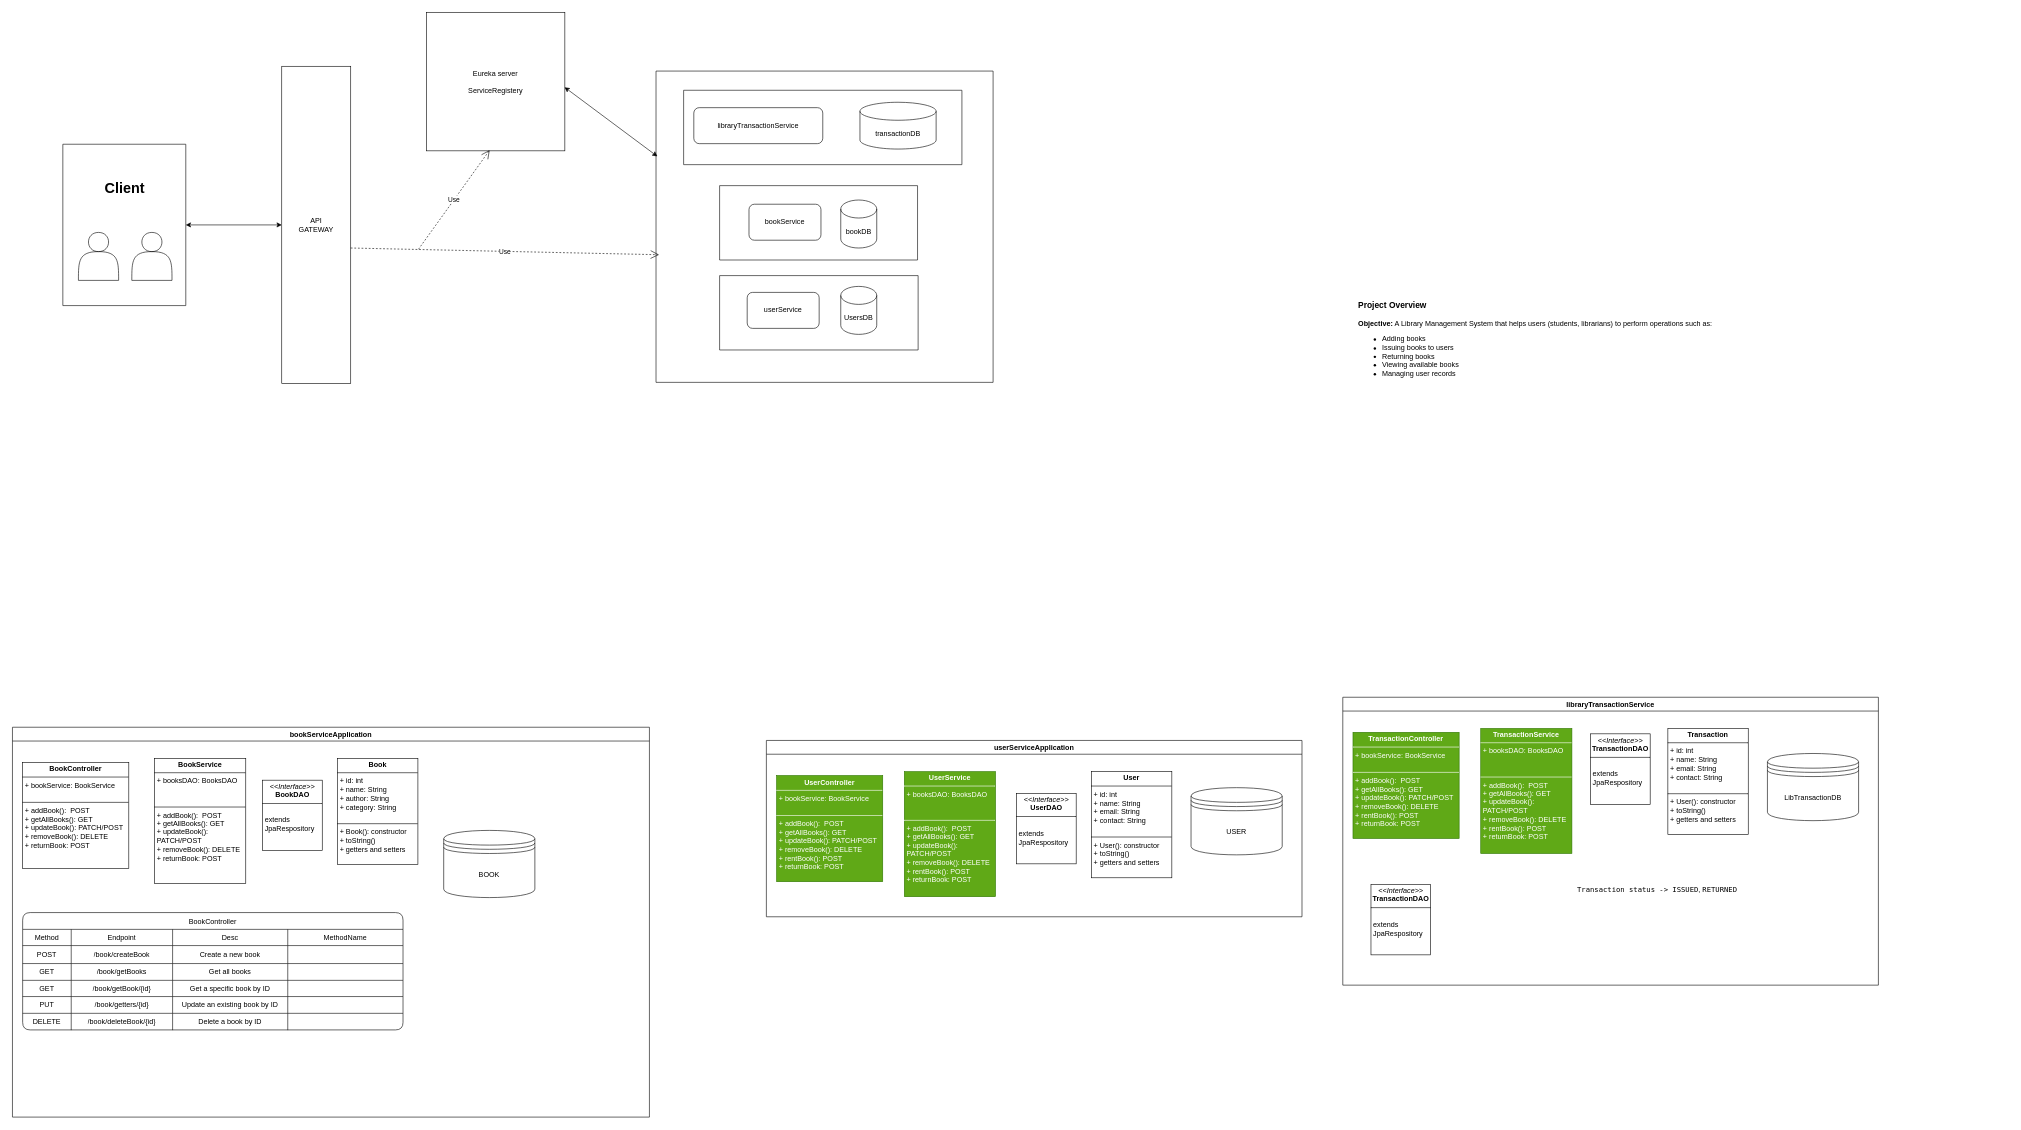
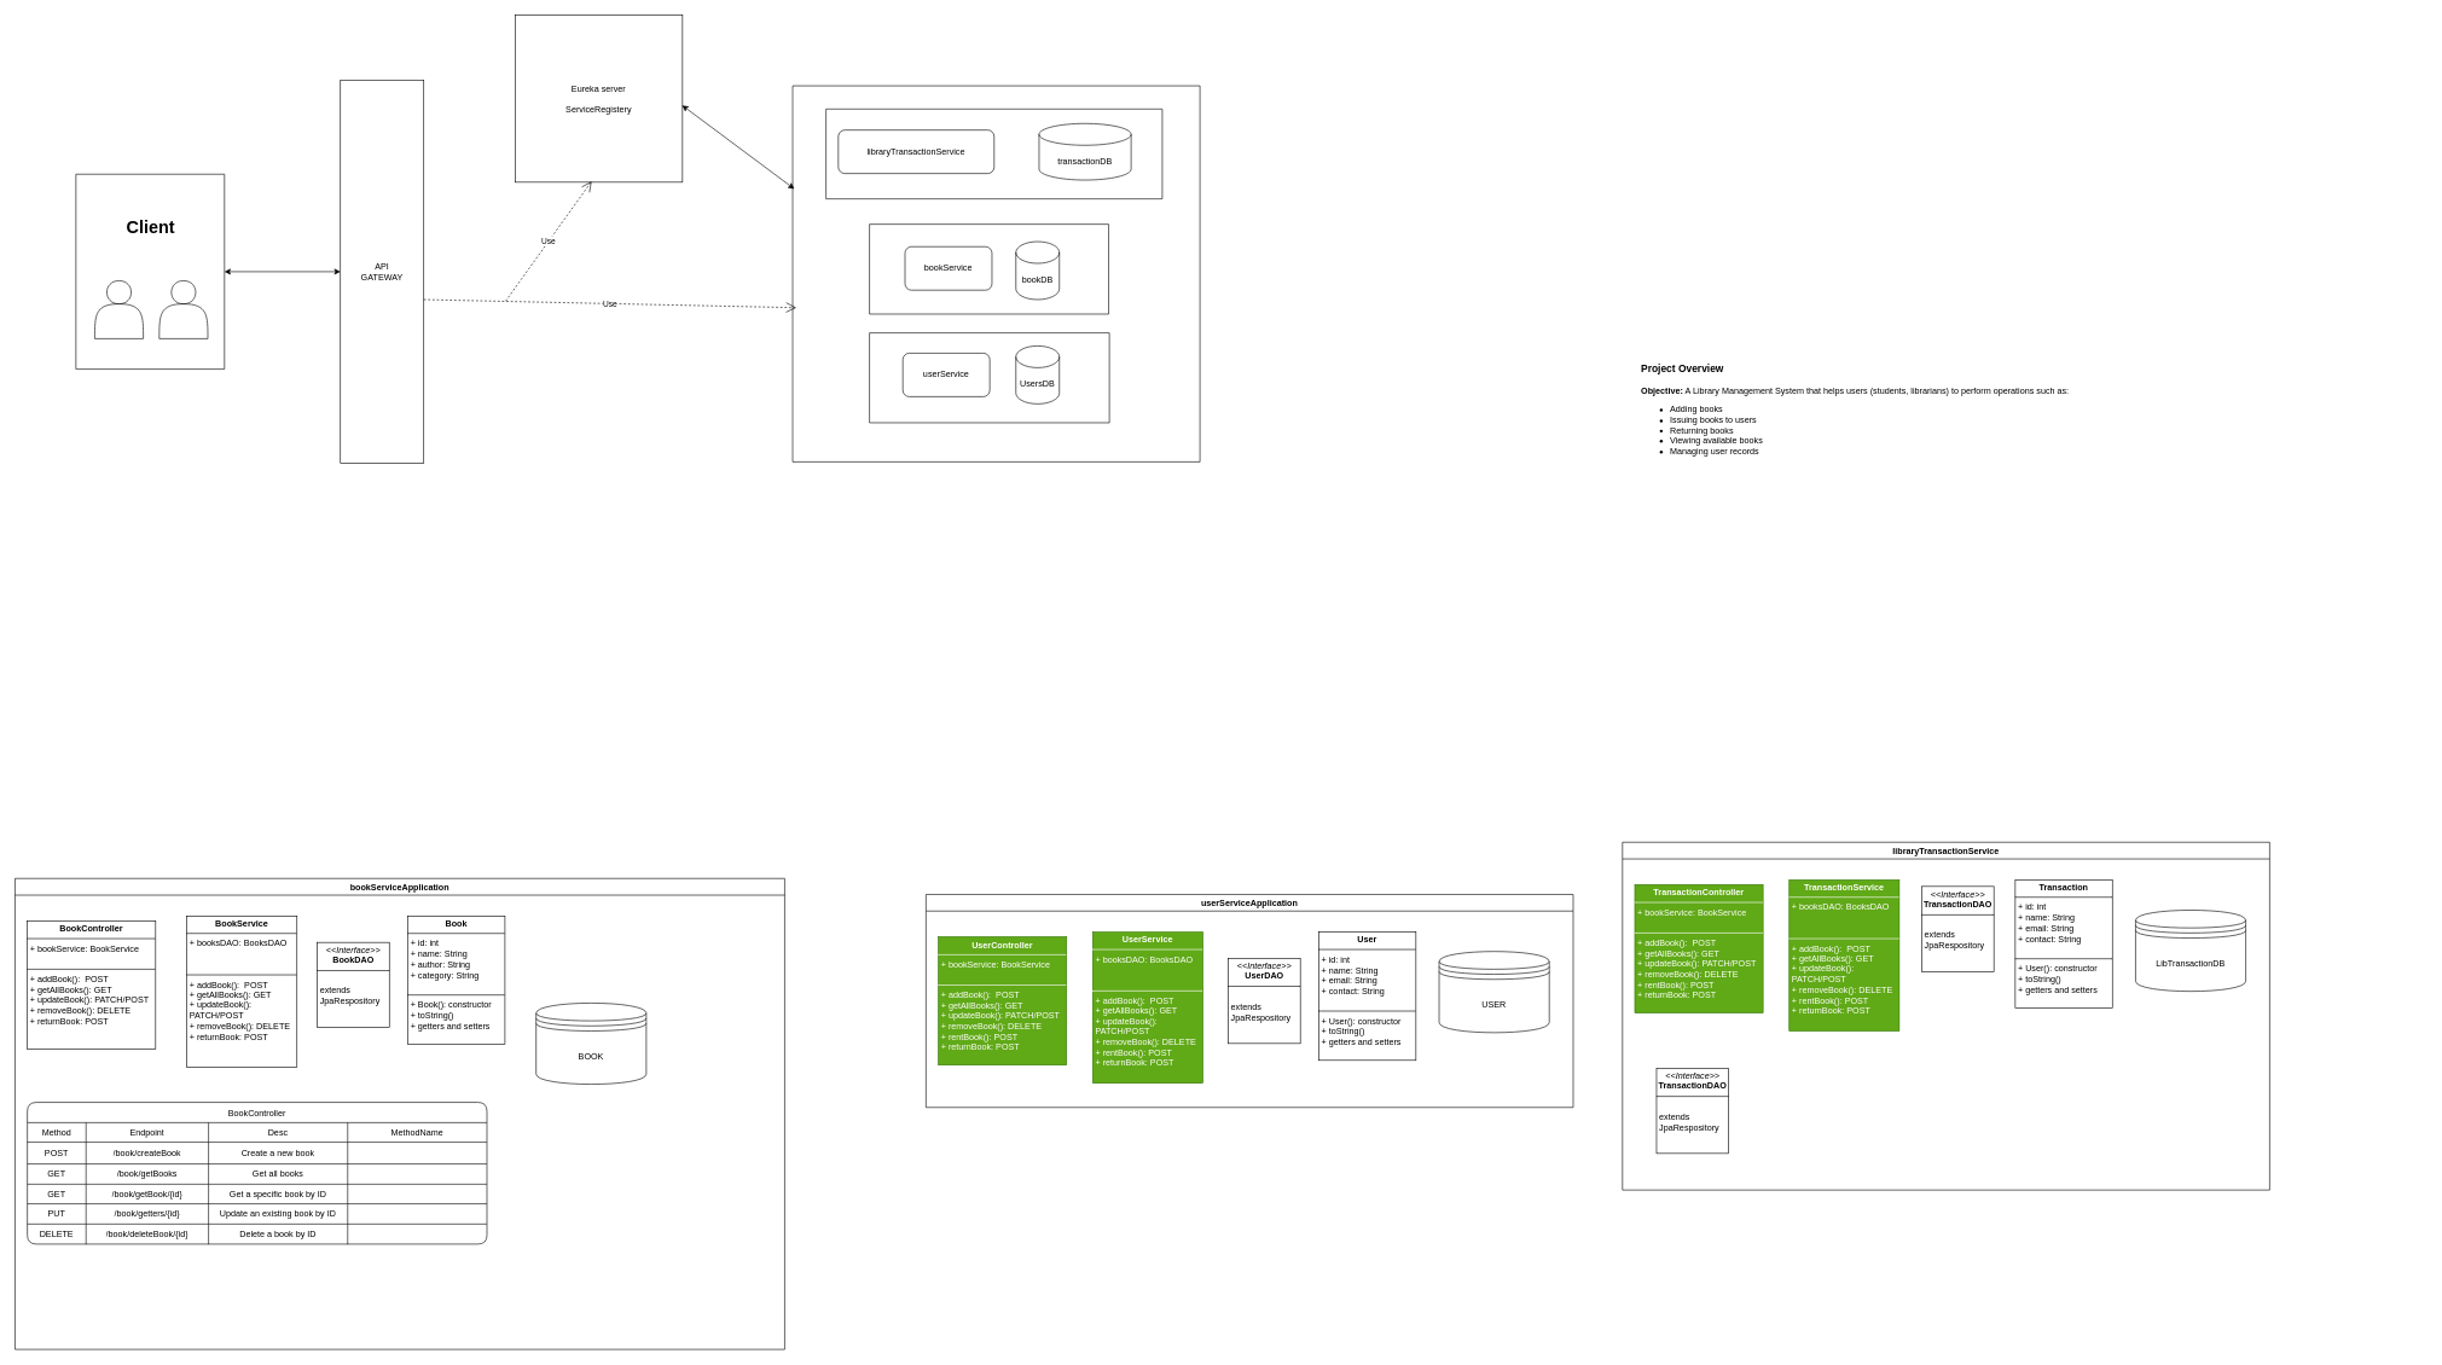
- <mxCell id="73" value="&lt;code&gt;Transaction status -&amp;gt; ISSUED&lt;/code&gt;, &lt;code&gt;RETURNED&lt;/code&gt;" style="text;whiteSpace=wrap;html=1;" vertex="1" parent="66"><mxGeometry x="389" y="308" width="327" height="36" as="geometry" /></mxCell>
